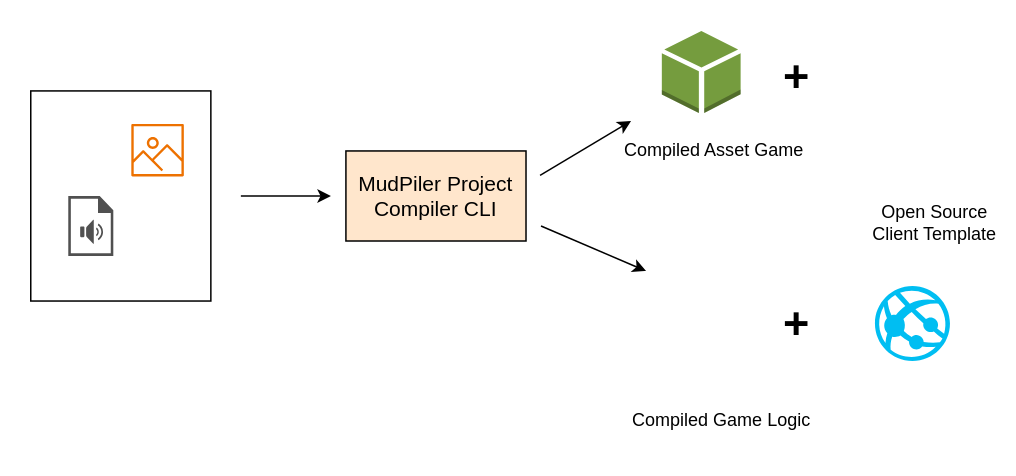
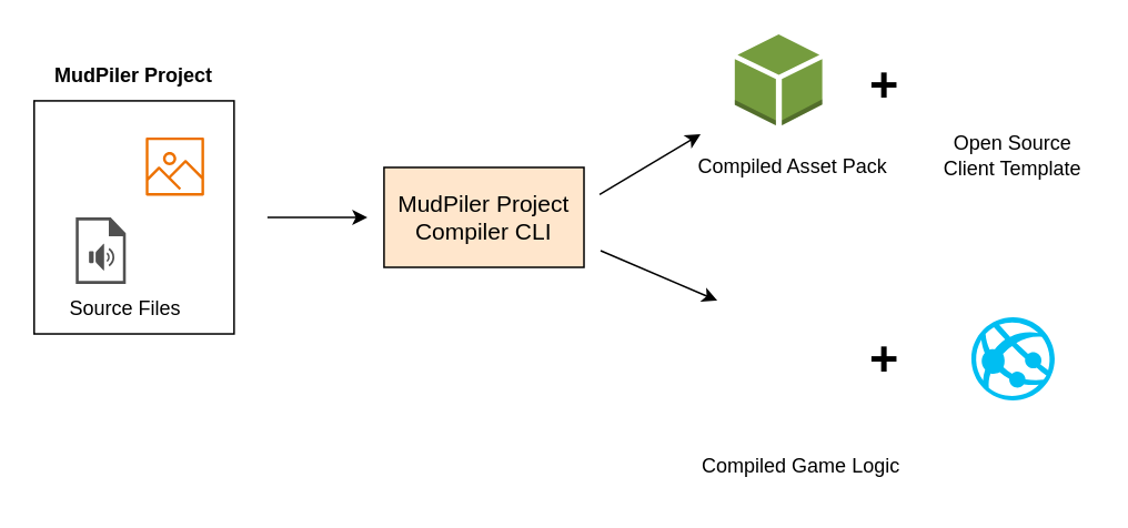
+ <mxCell id="6" value="MudPiler Project" style="text;html=1;strokeColor=none;fillColor=none;align=center;verticalAlign=middle;whiteSpace=wrap;rounded=0;fontStyle=1" vertex="1" parent="1"><mxGeometry x="30" y="30" width="100" height="30" as="geometry" /></mxCell>
- <mxCell id="21" value="Compiled Asset Game" style="text;html=1;align=center;verticalAlign=middle;resizable=0;points=[];autosize=1;strokeColor=none;fillColor=none;" vertex="1" parent="1"><mxGeometry x="405" y="85" width="140" height="30" as="geometry" /></mxCell>
+ <mxCell id="21" value="Compiled Asset Pack" style="text;html=1;align=center;verticalAlign=middle;resizable=0;points=[];autosize=1;strokeColor=none;fillColor=none;" vertex="1" parent="1"><mxGeometry x="405" y="85" width="140" height="30" as="geometry" /></mxCell>
- <mxCell id="17" value="Open Source Client Template&lt;br&gt;" style="text;html=1;strokeColor=none;fillColor=none;align=center;verticalAlign=middle;whiteSpace=wrap;rounded=0;" vertex="1" parent="1"><mxGeometry x="575" y="132.62" width="95" height="30" as="geometry" /></mxCell>
+ <mxCell id="17" value="Open Source Client Template&lt;br&gt;" style="text;html=1;strokeColor=none;fillColor=none;align=center;verticalAlign=middle;whiteSpace=wrap;rounded=0;" vertex="1" parent="1"><mxGeometry x="560" y="77.62" width="95" height="30" as="geometry" /></mxCell>
+ <mxCell id="5" value="Source Files" style="text;html=1;strokeColor=none;fillColor=none;align=center;verticalAlign=middle;whiteSpace=wrap;rounded=0;" vertex="1" parent="1"><mxGeometry x="25" y="170" width="100" height="30" as="geometry" /></mxCell>
